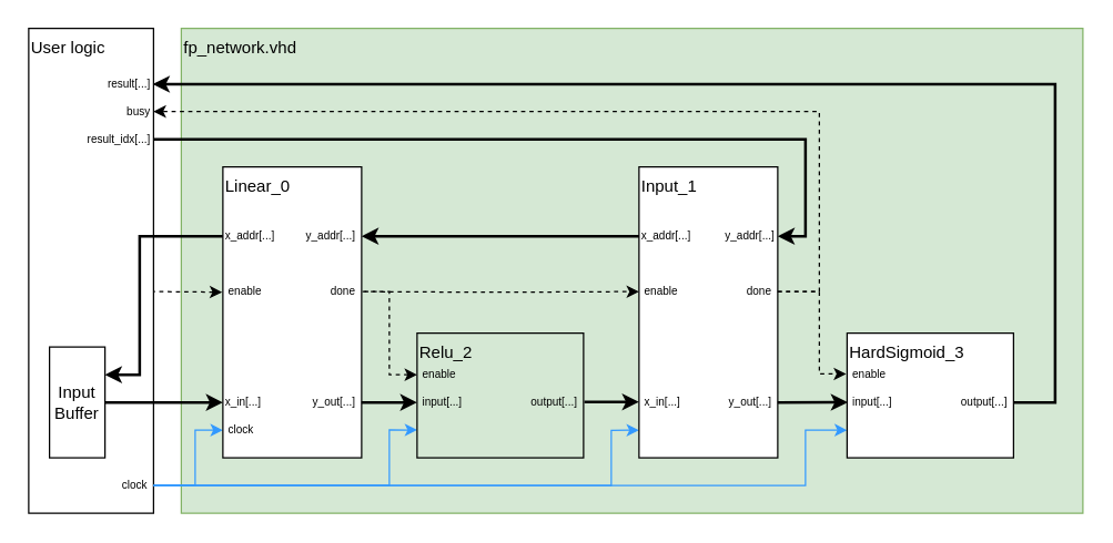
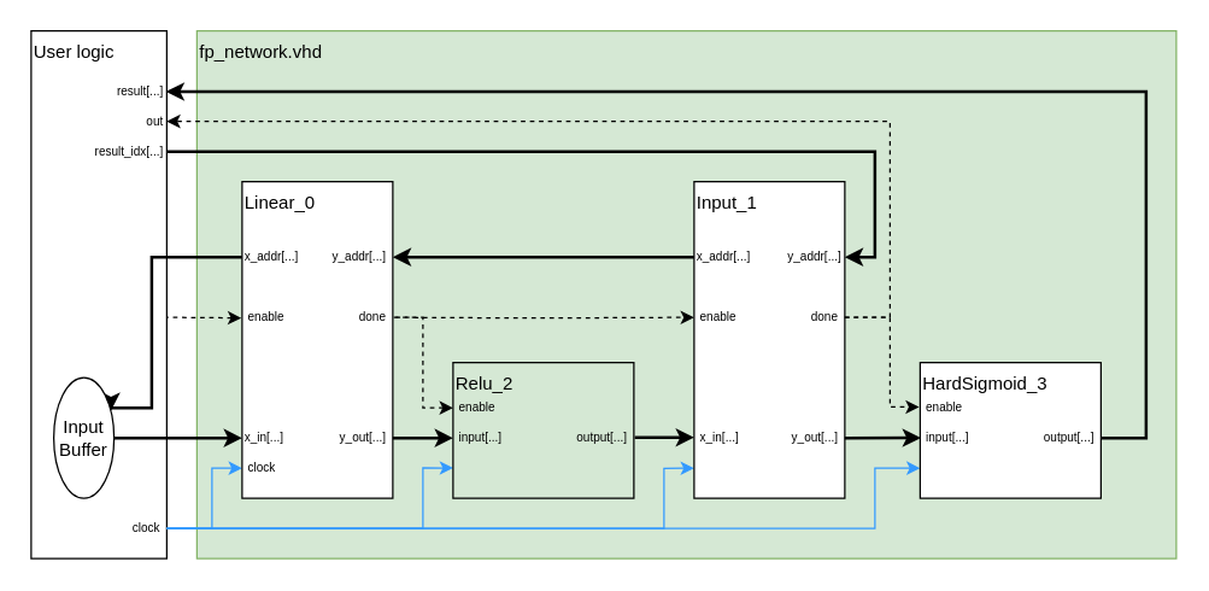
- <mxCell id="44" value="busy" style="text;html=1;strokeColor=none;fillColor=none;align=right;verticalAlign=middle;whiteSpace=wrap;rounded=0;fontSize=8;fontStyle=0" vertex="1" parent="1"><mxGeometry x="60" y="70" width="50" height="20" as="geometry" /></mxCell>
+ <mxCell id="44" value="out" style="text;html=1;strokeColor=none;fillColor=none;align=right;verticalAlign=middle;whiteSpace=wrap;rounded=0;fontSize=8;fontStyle=0" vertex="1" parent="1"><mxGeometry x="60" y="70" width="50" height="20" as="geometry" /></mxCell>
- <mxCell id="7" value="Input&lt;br&gt;Buffer" style="rounded=0;whiteSpace=wrap;html=1;" vertex="1" parent="1"><mxGeometry x="35" y="250" width="40" height="80" as="geometry" /></mxCell>
+ <mxCell id="7" value="Input&lt;br&gt;Buffer" style="ellipse;whiteSpace=wrap;html=1;" vertex="1" parent="1"><mxGeometry x="35" y="250" width="40" height="80" as="geometry" /></mxCell>
